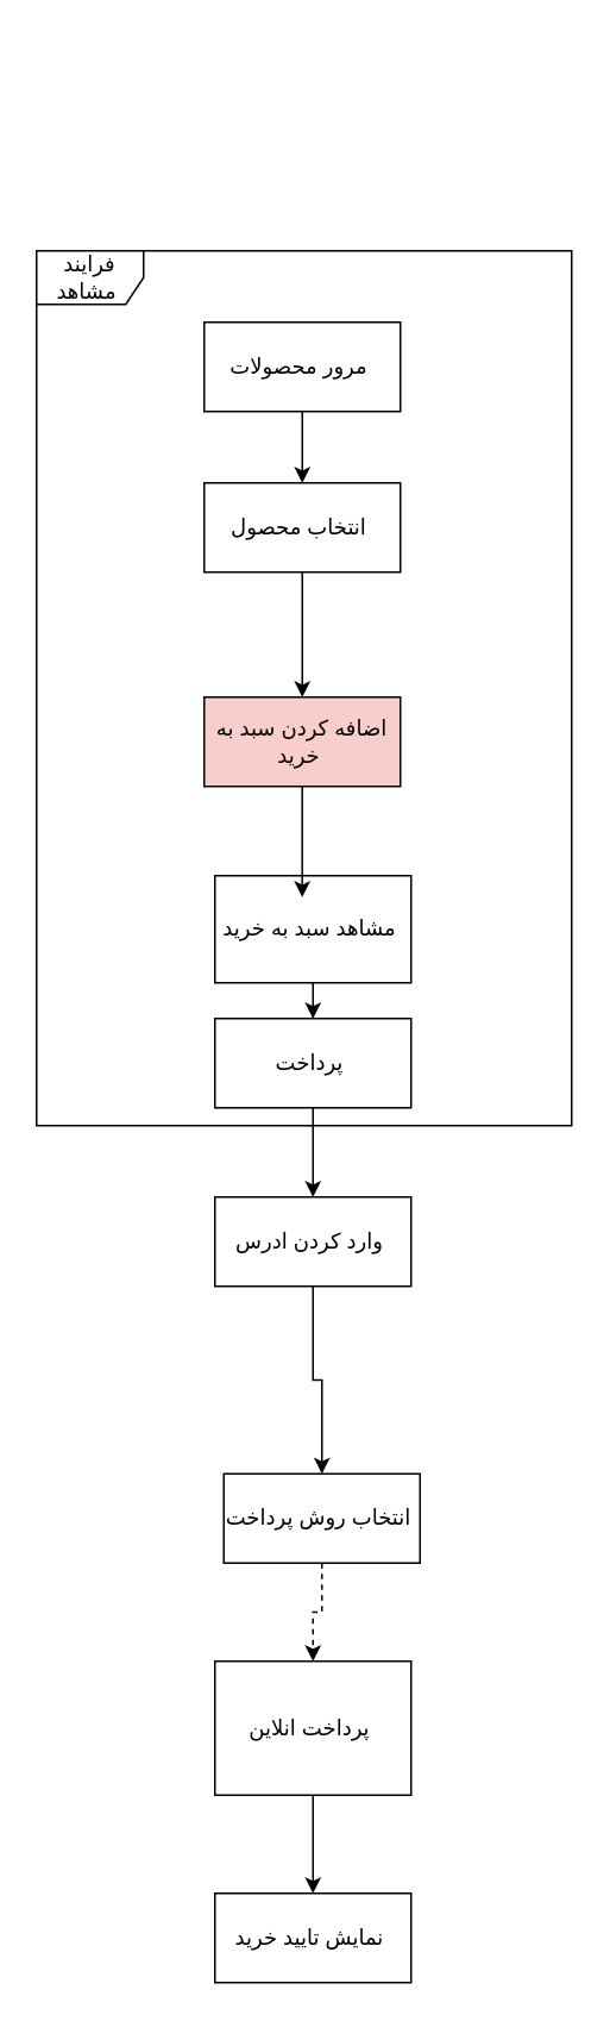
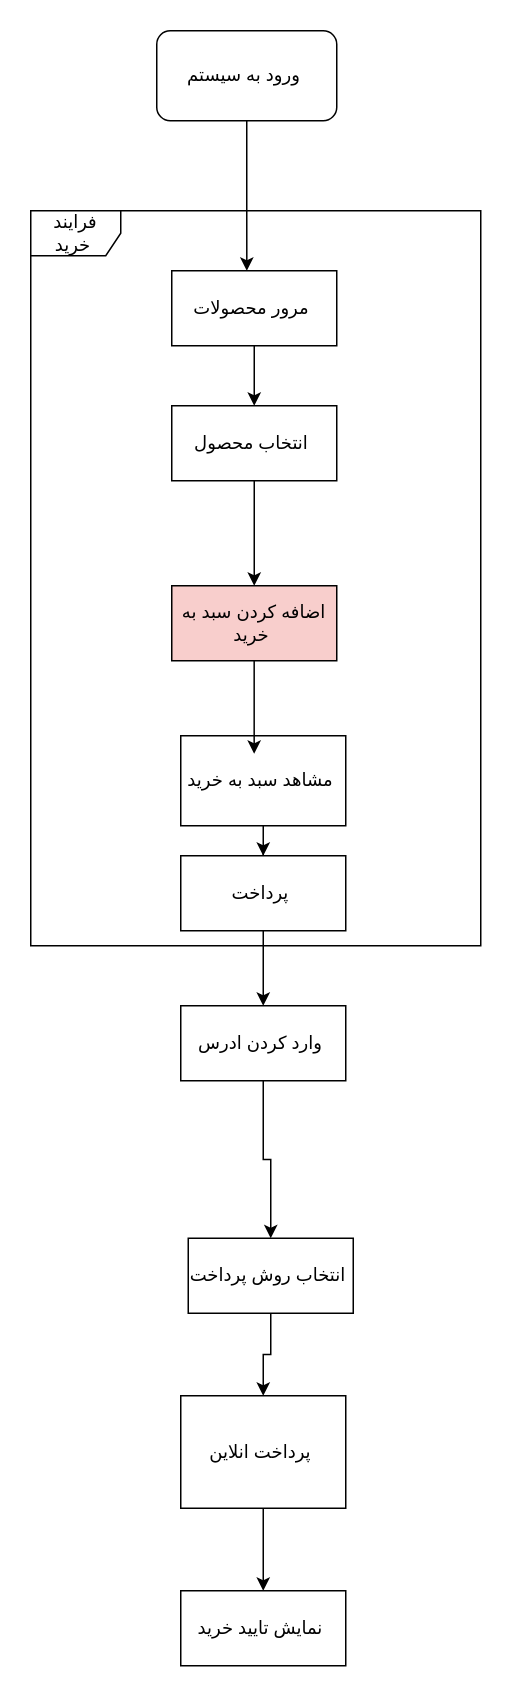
+ <mxCell id="2" value="ورود به سیستم&amp;nbsp;" style="rounded=1;whiteSpace=wrap;html=1;" vertex="1" parent="1"><mxGeometry x="104" y="20" width="120" height="60" as="geometry" /></mxCell>
+ <mxCell id="21" style="edgeStyle=orthogonalEdgeStyle;rounded=0;orthogonalLoop=1;jettySize=auto;html=1;entryX=0.455;entryY=0;entryDx=0;entryDy=0;entryPerimeter=0;" edge="1" parent="1" source="2" target="5"><mxGeometry relative="1" as="geometry" /></mxCell>
- <mxCell id="3" value="فرایند مشاهد&amp;nbsp;" style="shape=umlFrame;whiteSpace=wrap;html=1;pointerEvents=0;" vertex="1" parent="1"><mxGeometry x="20" y="140" width="300" height="490" as="geometry" /></mxCell>
+ <mxCell id="3" value="فرایند خرید&amp;nbsp;" style="shape=umlFrame;whiteSpace=wrap;html=1;pointerEvents=0;" vertex="1" parent="1"><mxGeometry x="20" y="140" width="300" height="490" as="geometry" /></mxCell>
- <mxCell id="15" value="" style="edgeStyle=orthogonalEdgeStyle;rounded=0;orthogonalLoop=1;jettySize=auto;html=1;dashed=1;" edge="1" parent="1" source="16" target="18"><mxGeometry relative="1" as="geometry" /></mxCell>
+ <mxCell id="15" value="" style="edgeStyle=orthogonalEdgeStyle;rounded=0;orthogonalLoop=1;jettySize=auto;html=1;" edge="1" parent="1" source="16" target="18"><mxGeometry relative="1" as="geometry" /></mxCell>
